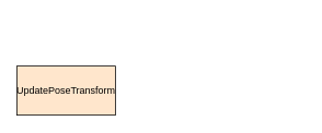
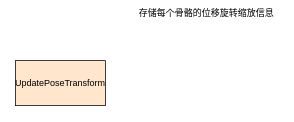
+ <mxCell id="3" value="存储每个骨骼的位移旋转缩放信息" style="text;html=1;strokeColor=none;fillColor=none;spacing=5;spacingTop=-20;whiteSpace=wrap;overflow=hidden;rounded=0;" vertex="1" parent="1"><mxGeometry x="180" y="20" width="190" height="120" as="geometry" /></mxCell>
